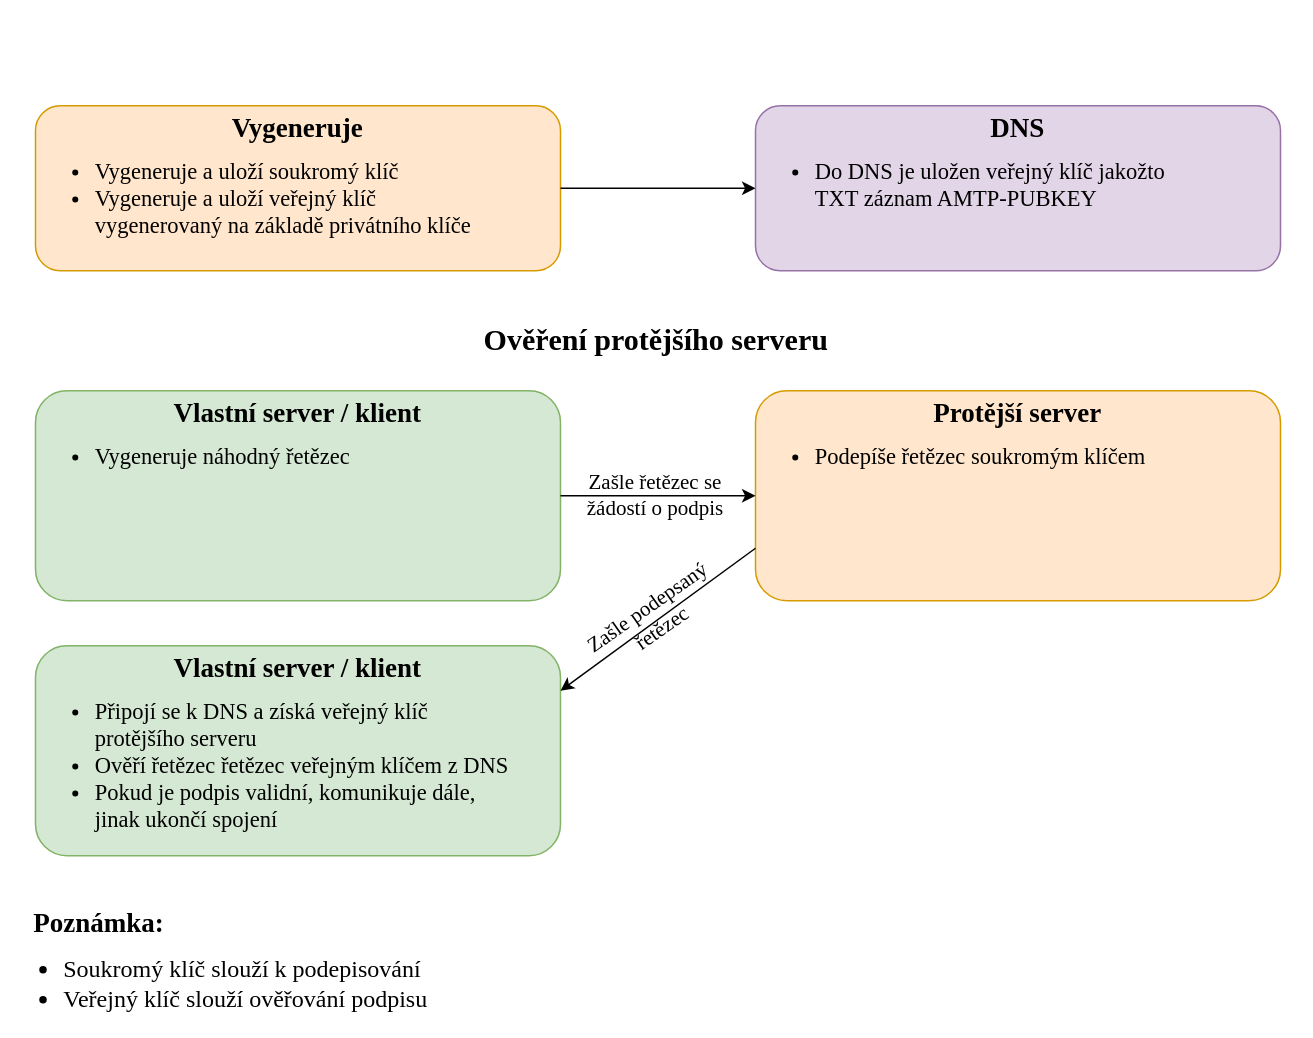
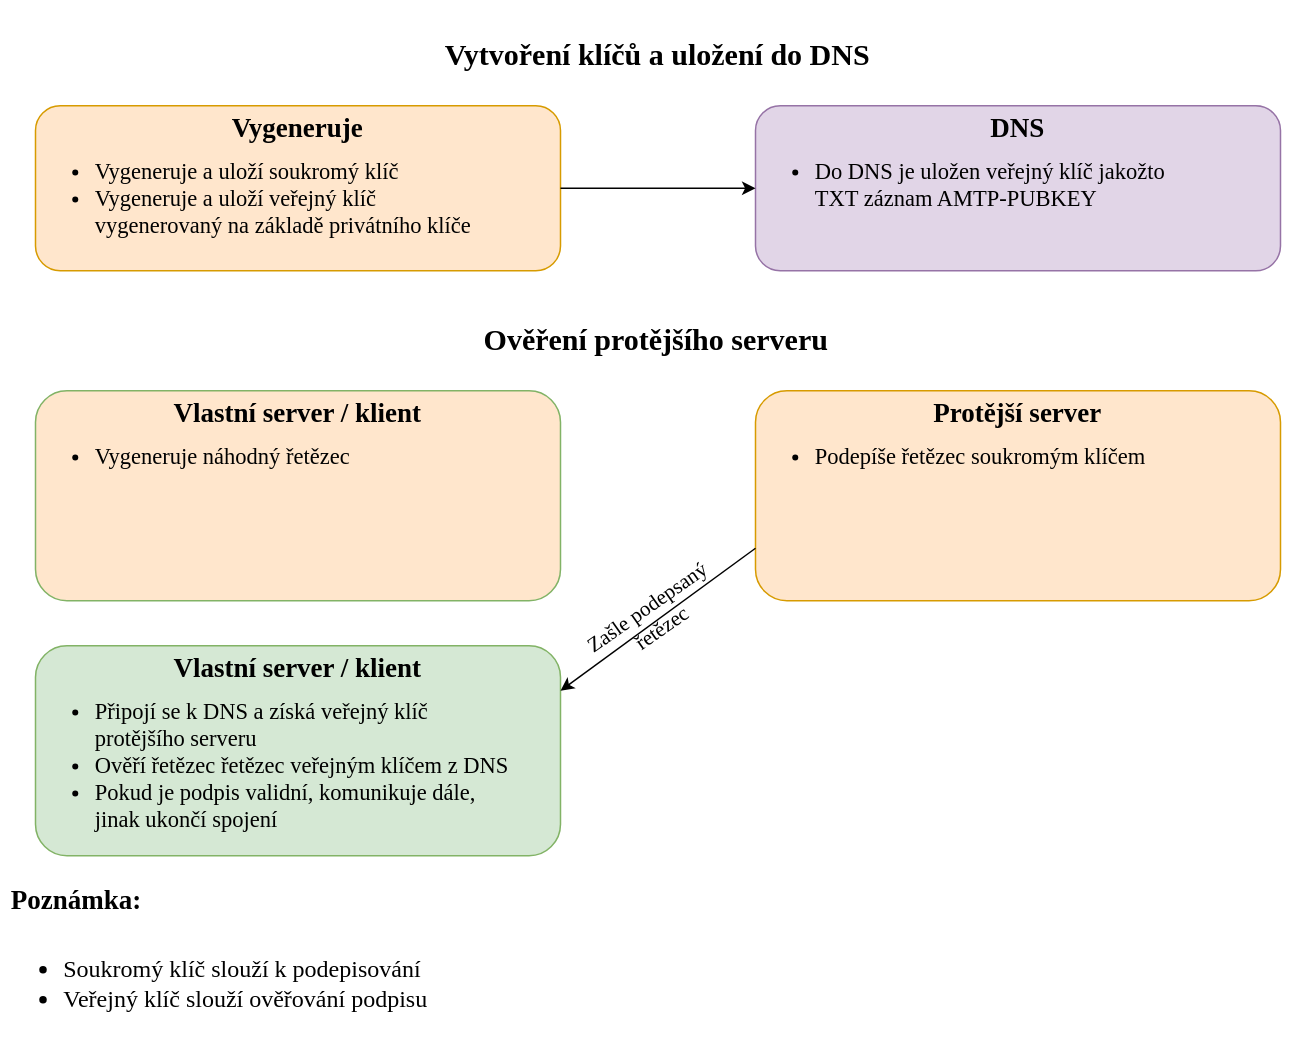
+ <mxCell id="7" value="Vytvoření klíčů a uložení do DNS" style="text;html=1;align=center;verticalAlign=middle;whiteSpace=wrap;rounded=0;fontFamily=Ubuntu;fontSource=https%3A%2F%2Ffonts.googleapis.com%2Fcss%3Ffamily%3DUbuntu;fontStyle=1;fontSize=20;spacing=0;" parent="1" vertex="1"><mxGeometry width="830" height="30" as="geometry" x="23" y="20" /></mxCell>
- <mxCell id="8" value="&lt;div style=&quot;font-size: 15px;&quot;&gt;&lt;ul&gt;&lt;li&gt;Vygeneruje náhodný řetězec&lt;br&gt;&lt;/li&gt;&lt;/ul&gt;&lt;/div&gt;" style="rounded=1;whiteSpace=wrap;html=1;verticalAlign=top;fontFamily=Ubuntu;fontSource=https%3A%2F%2Ffonts.googleapis.com%2Fcss%3Ffamily%3DUbuntu;spacing=0;align=left;labelPosition=center;verticalLabelPosition=middle;spacingLeft=0;spacingBottom=0;fillColor=#d5e8d4;strokeColor=#82b366;spacingTop=15;" parent="1" vertex="1"><mxGeometry y="260" width="350" height="140" as="geometry" x="23" /></mxCell>
+ <mxCell id="8" value="&lt;div style=&quot;font-size: 15px;&quot;&gt;&lt;ul&gt;&lt;li&gt;Vygeneruje náhodný řetězec&lt;br&gt;&lt;/li&gt;&lt;/ul&gt;&lt;/div&gt;" style="rounded=1;whiteSpace=wrap;html=1;verticalAlign=top;fontFamily=Ubuntu;fontSource=https%3A%2F%2Ffonts.googleapis.com%2Fcss%3Ffamily%3DUbuntu;spacing=0;align=left;labelPosition=center;verticalLabelPosition=middle;spacingLeft=0;spacingBottom=0;fillColor=#ffe6cc;strokeColor=#82b366;spacingTop=15;" parent="1" vertex="1"><mxGeometry y="260" width="350" height="140" as="geometry" x="23" /></mxCell>
- <mxCell id="12" value="" style="endArrow=classic;html=1;rounded=0;exitX=1;exitY=0.5;exitDx=0;exitDy=0;entryX=0;entryY=0.5;entryDx=0;entryDy=0;fontFamily=Ubuntu;fontSource=https%3A%2F%2Ffonts.googleapis.com%2Fcss%3Ffamily%3DUbuntu;" parent="1" source="8" target="10" edge="1"><mxGeometry width="50" height="50" relative="1" as="geometry"><mxPoint x="373" y="670" as="sourcePoint" /><mxPoint x="423" y="620" as="targetPoint" /></mxGeometry></mxCell>
- <mxCell id="13" value="&lt;div style=&quot;font-size: 14px;&quot;&gt;Zašle řetězec se&lt;br&gt;žádostí o podpis&lt;br style=&quot;font-size: 14px;&quot;&gt;&lt;/div&gt;" style="edgeLabel;html=1;align=center;verticalAlign=middle;resizable=0;points=[];fontSize=14;spacingTop=-6;labelBackgroundColor=none;spacing=0;fontFamily=Ubuntu;fontSource=https%3A%2F%2Ffonts.googleapis.com%2Fcss%3Ffamily%3DUbuntu;" parent="12" vertex="1" connectable="0"><mxGeometry x="-0.046" y="-2" relative="1" as="geometry"><mxPoint as="offset" /></mxGeometry></mxCell>
- <mxCell id="14" value="Poznámka:" style="text;html=1;align=left;verticalAlign=middle;whiteSpace=wrap;rounded=0;fontFamily=Ubuntu;fontSource=https%3A%2F%2Ffonts.googleapis.com%2Fcss%3Ffamily%3DUbuntu;fontStyle=1;fontSize=18;" parent="1" vertex="1"><mxGeometry x="20" y="600" width="830" height="30" as="geometry" /></mxCell>
+ <mxCell id="14" value="Poznámka:" style="text;html=1;align=left;verticalAlign=middle;whiteSpace=wrap;rounded=0;fontFamily=Ubuntu;fontSource=https%3A%2F%2Ffonts.googleapis.com%2Fcss%3Ffamily%3DUbuntu;fontStyle=1;fontSize=18;" parent="1" vertex="1"><mxGeometry x="5" y="585" width="830" height="30" as="geometry" /></mxCell>
